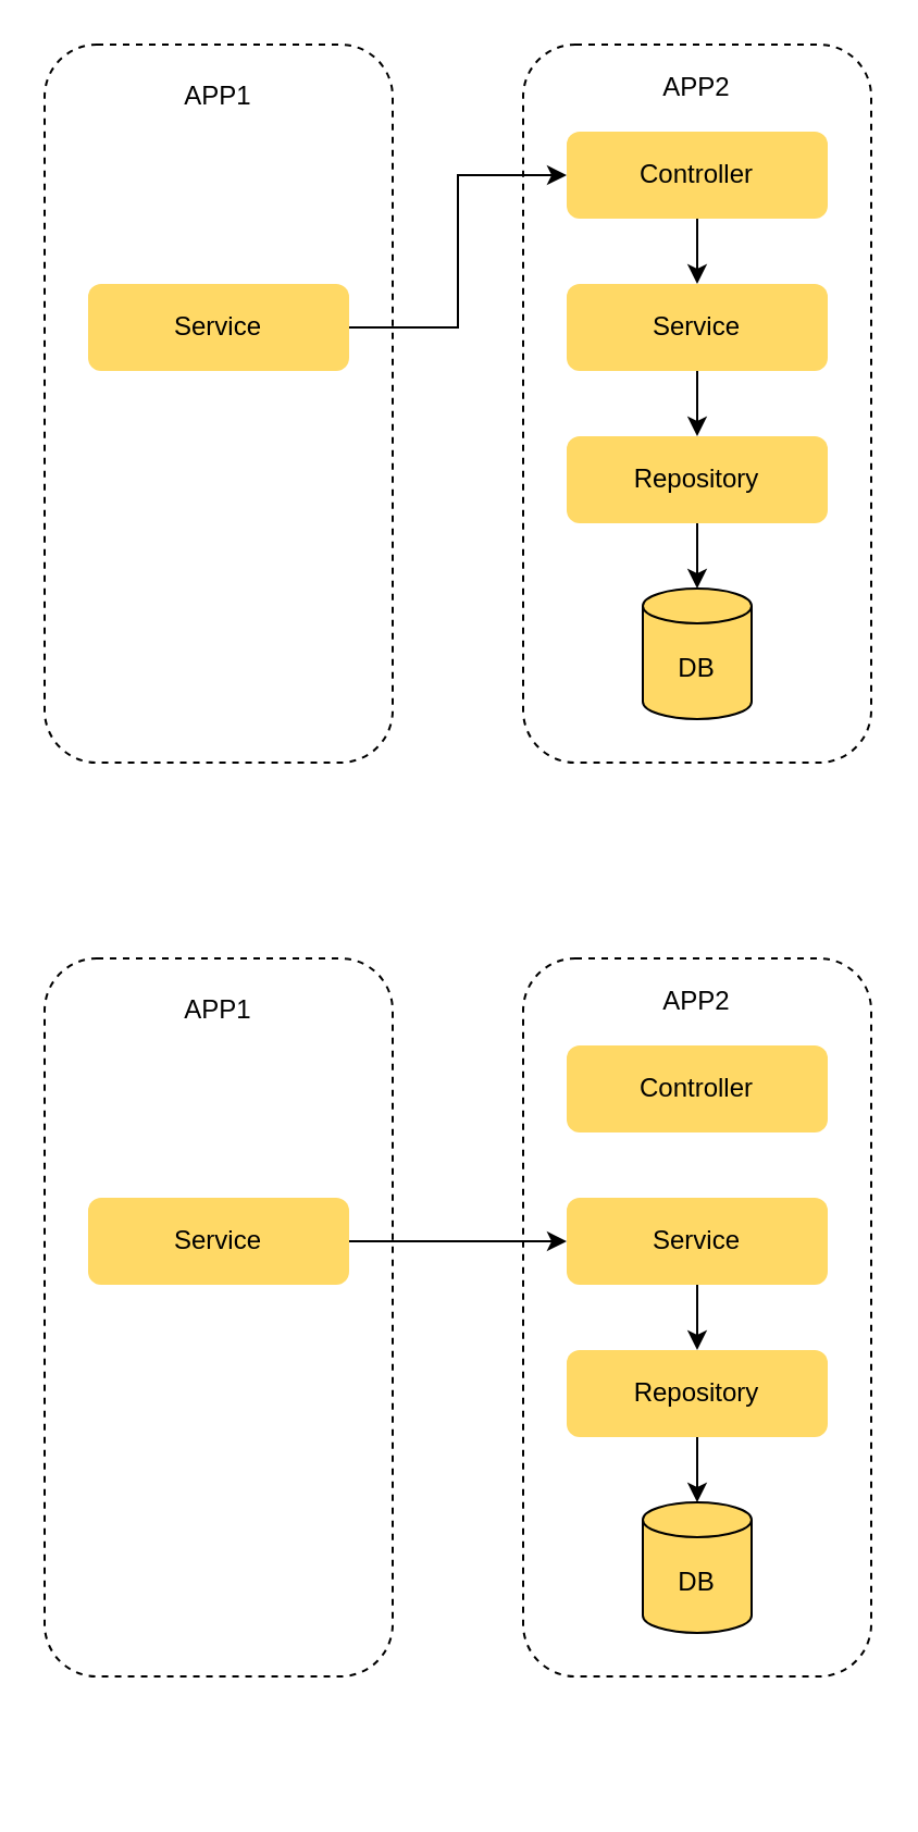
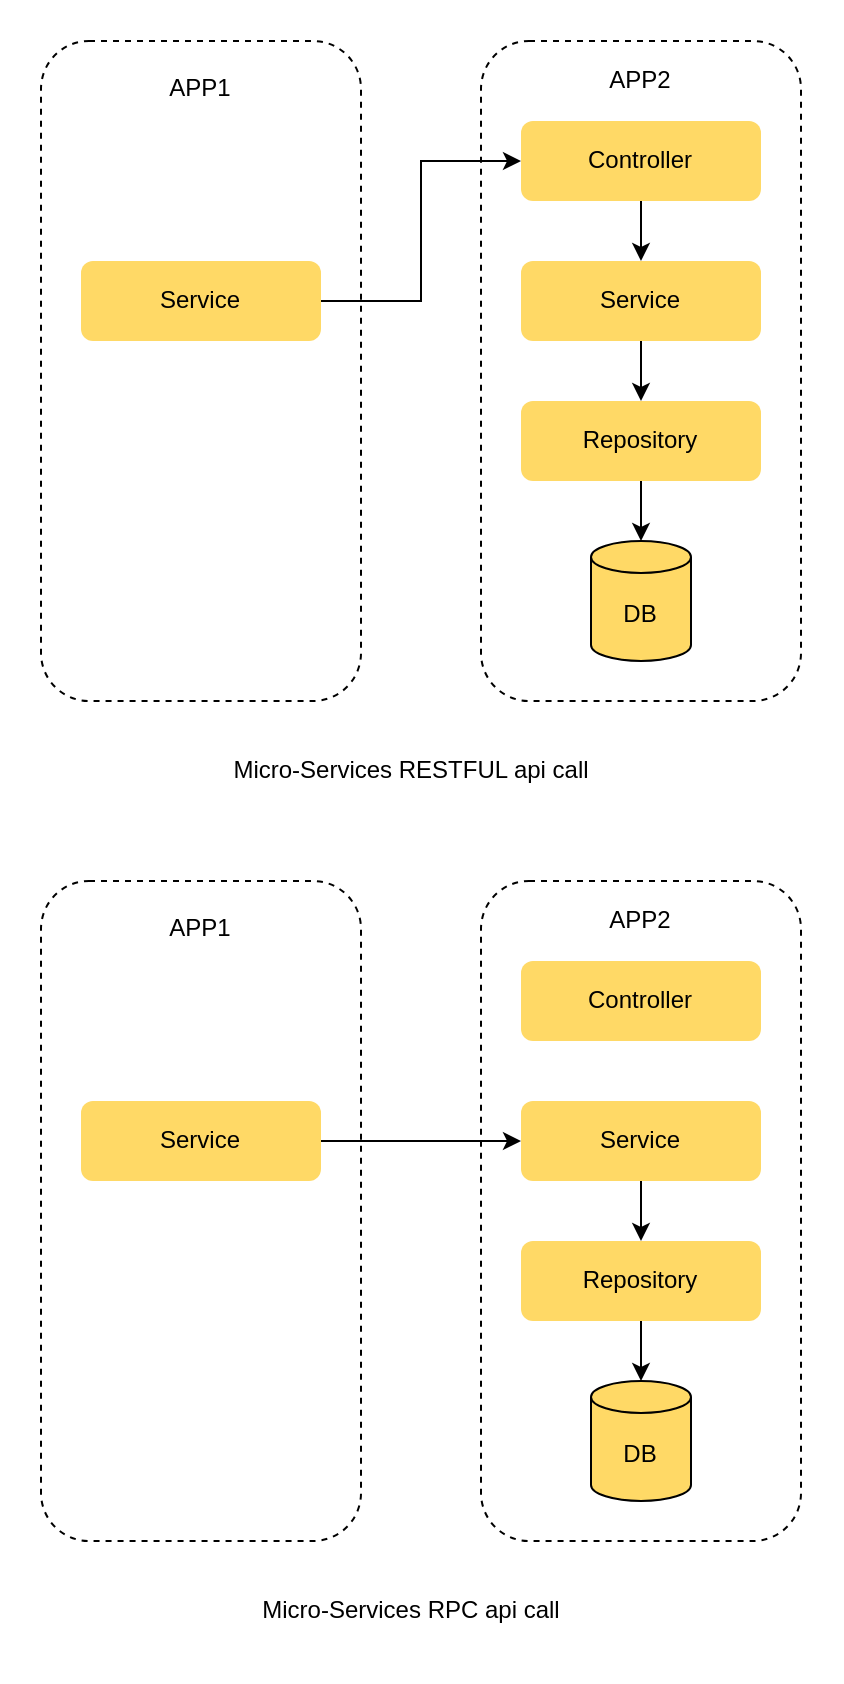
+ <mxCell id="15" value="Micro-Services RESTFUL api call" style="text;html=1;strokeColor=none;fillColor=none;align=center;verticalAlign=middle;whiteSpace=wrap;rounded=0;dashed=1;" parent="1" vertex="1"><mxGeometry x="103" y="370" width="205" height="30" as="geometry" /></mxCell>
+ <mxCell id="28" value="Micro-Services RPC api call" style="text;html=1;strokeColor=none;fillColor=none;align=center;verticalAlign=middle;whiteSpace=wrap;rounded=0;dashed=1;" parent="1" vertex="1"><mxGeometry x="103" y="790" width="205" height="30" as="geometry" /></mxCell>
